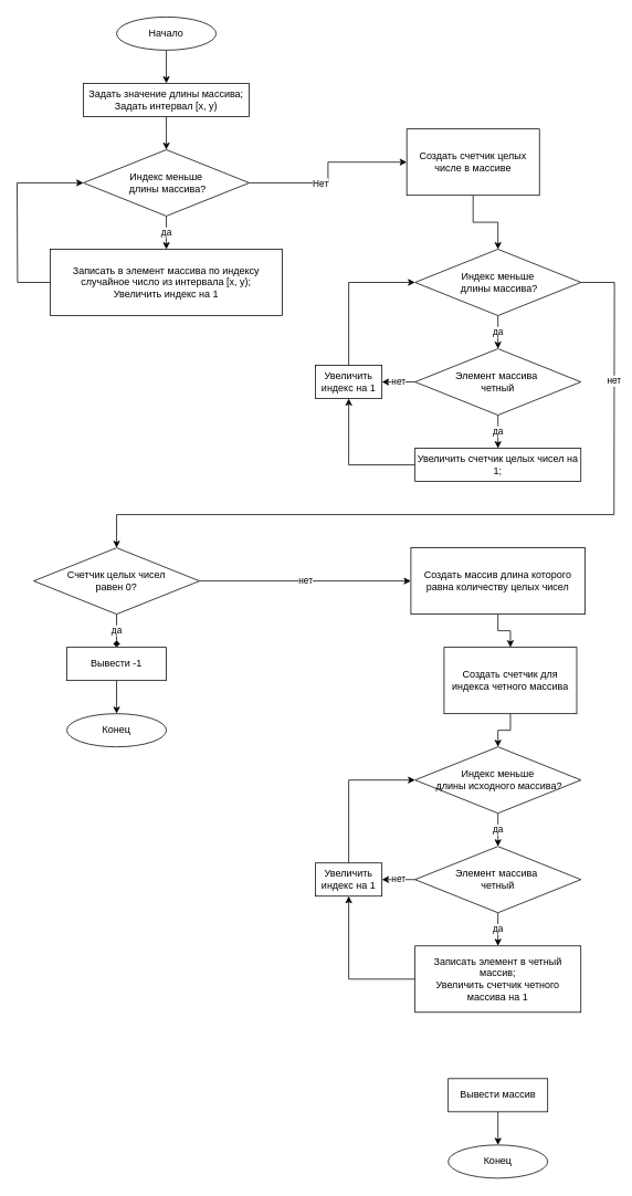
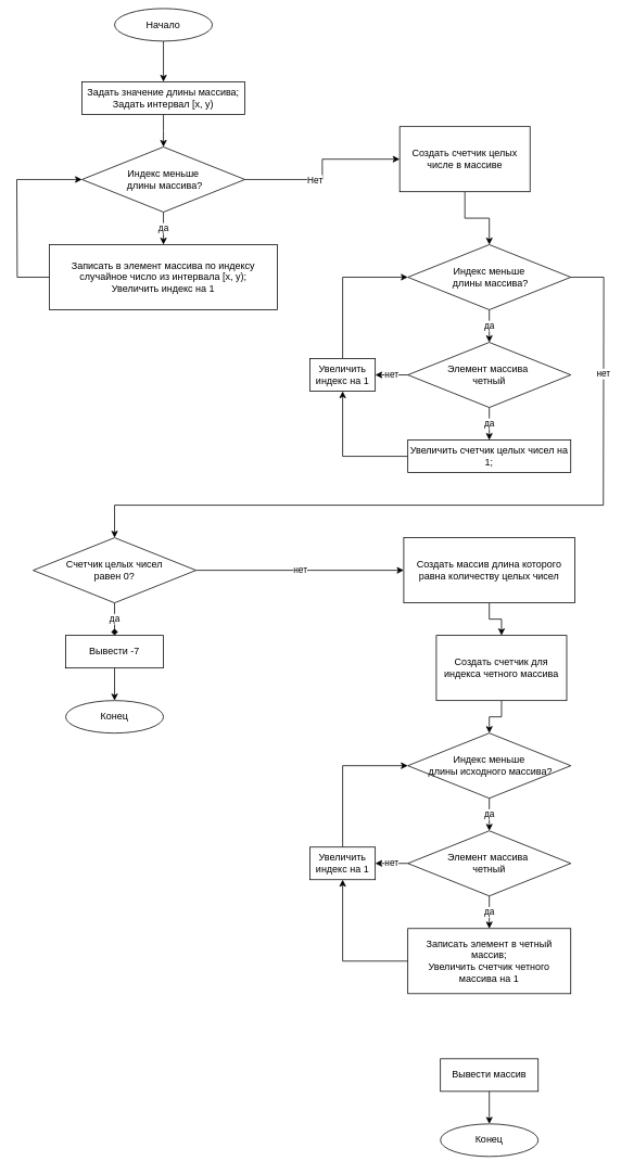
- <mxCell id="3" value="Начало" style="ellipse;whiteSpace=wrap;html=1;" vertex="1" parent="1"><mxGeometry x="140" y="20" width="120" height="40" as="geometry" /></mxCell>
+ <mxCell id="3" value="Начало" style="ellipse;whiteSpace=wrap;html=1;" vertex="1" parent="1"><mxGeometry x="140" y="10" width="120" height="40" as="geometry" /></mxCell>
- <mxCell id="31" value="Вывести -1" style="rounded=0;whiteSpace=wrap;html=1;" vertex="1" parent="1"><mxGeometry x="80" y="780" width="120" height="40" as="geometry" /></mxCell>
+ <mxCell id="31" value="Вывести -7" style="rounded=0;whiteSpace=wrap;html=1;" vertex="1" parent="1"><mxGeometry x="80" y="780" width="120" height="40" as="geometry" /></mxCell>
